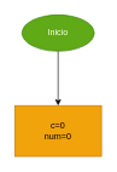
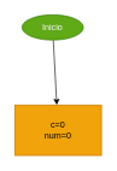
- <mxCell id="3" value="Inicio" style="ellipse;whiteSpace=wrap;html=1;fillColor=#60a917;fontColor=#ffffff;strokeColor=#2D7600;" vertex="1" parent="1"><mxGeometry x="30" y="20" width="100" height="50" as="geometry" /></mxCell>
+ <mxCell id="3" value="Inicio" style="ellipse;whiteSpace=wrap;html=1;fillColor=#60a917;fontColor=#ffffff;strokeColor=#2D7600;" vertex="1" parent="1"><mxGeometry x="30" y="20" width="85" height="35" as="geometry" /></mxCell>
